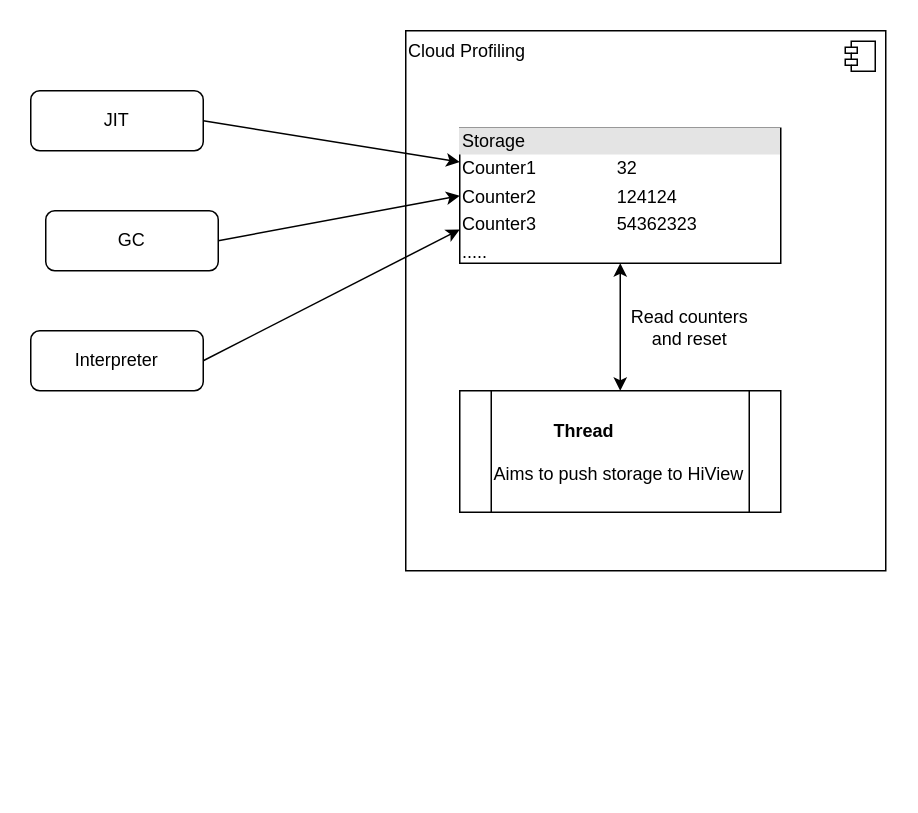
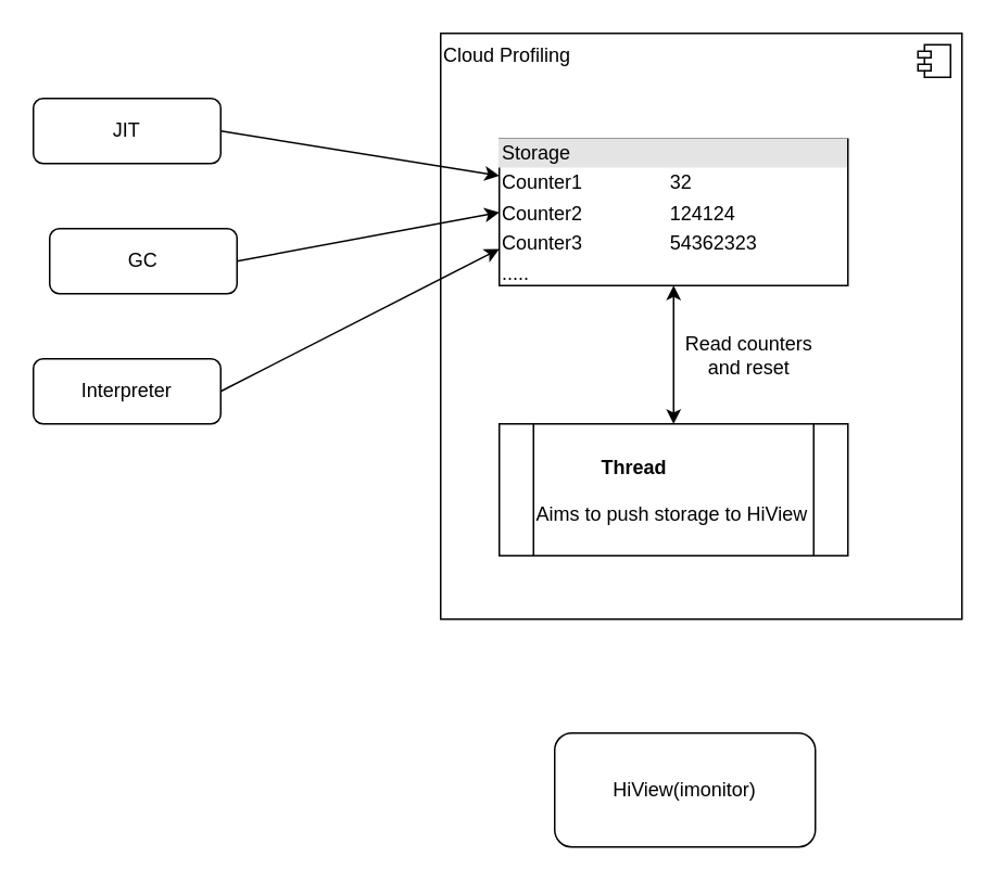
+ <mxCell id="14" value="HiView(imonitor)" style="rounded=1;whiteSpace=wrap;html=1;align=center;" vertex="1" parent="1"><mxGeometry x="340" y="450" width="160" height="70" as="geometry" /></mxCell>
